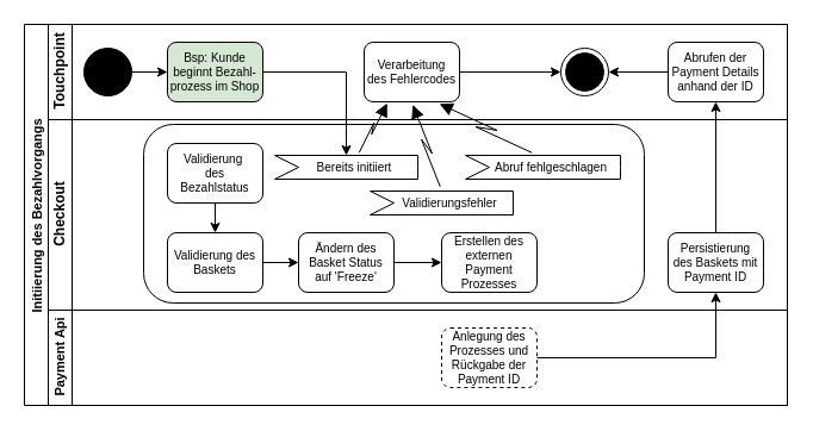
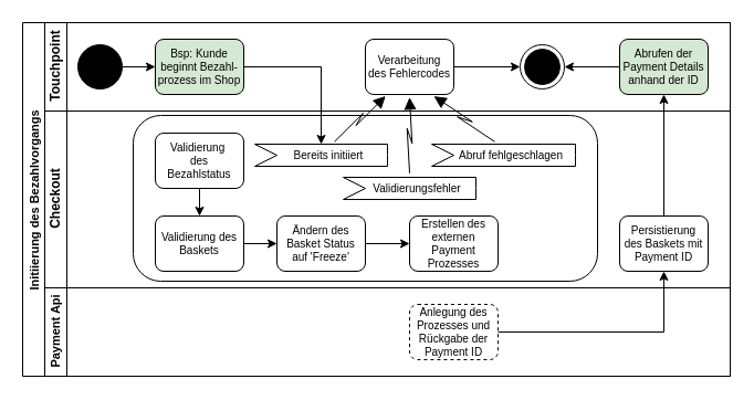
- <mxCell id="8" value="Verarbeitung&#10;des Fehlercodes" style="rounded=1;fontFamily=Helvetica;fontSize=10;fontColor=#000000;align=center;strokeColor=#000000;fillColor=#FFFFFF;" parent="3" vertex="1"><mxGeometry x="265" y="15" width="80" height="50" as="geometry" /></mxCell>
+ <mxCell id="8" value="Verarbeitung&#10;des Fehlercodes" style="rounded=1;fontFamily=Helvetica;fontSize=10;fontColor=#000000;align=center;strokeColor=#000000;fillColor=#FFFFFF;" parent="3" vertex="1"><mxGeometry x="290" y="15" width="80" height="50" as="geometry" /></mxCell>
- <mxCell id="11" value="Abrufen der&#10;Payment Details&#10;anhand der ID" style="rounded=1;fontFamily=Helvetica;fontSize=10;fontColor=#000000;align=center;strokeColor=#000000;fillColor=#FFFFFF;" parent="3" vertex="1"><mxGeometry x="520" y="15" width="80" height="50" as="geometry" /></mxCell>
+ <mxCell id="11" value="Abrufen der&#10;Payment Details&#10;anhand der ID" style="rounded=1;fontFamily=Helvetica;fontSize=10;fontColor=#000000;align=center;strokeColor=#000000;fillColor=#d5e8d4;" parent="3" vertex="1"><mxGeometry x="520" y="15" width="80" height="50" as="geometry" /></mxCell>
